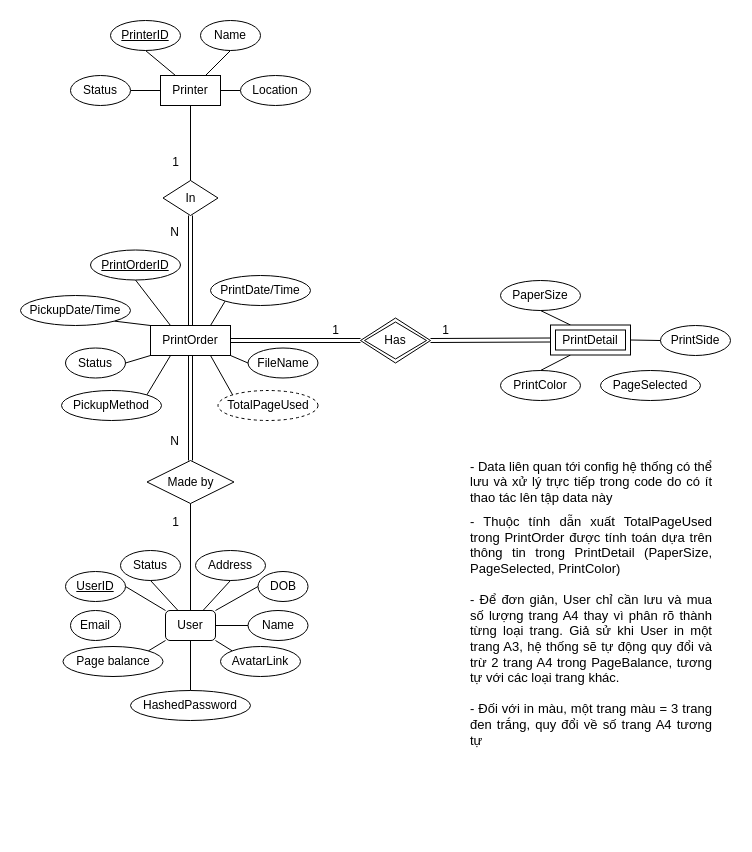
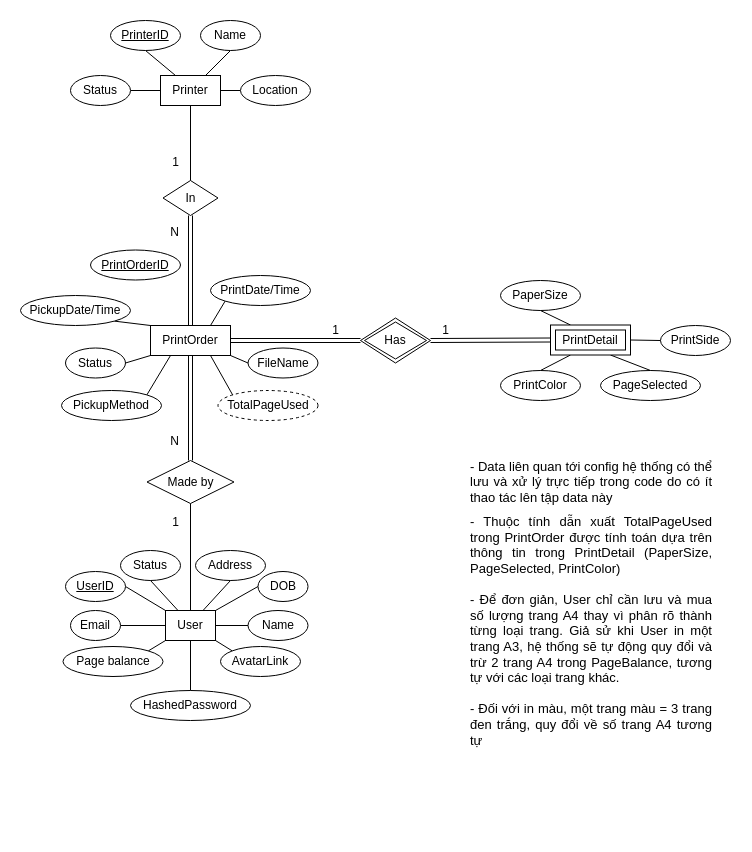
- <mxCell id="7" style="rounded=0;orthogonalLoop=1;jettySize=auto;html=1;exitX=0.25;exitY=0;exitDx=0;exitDy=0;entryX=0.5;entryY=1;entryDx=0;entryDy=0;endArrow=none;endFill=0;" edge="1" parent="1" source="14" target="28"><mxGeometry relative="1" as="geometry" /></mxCell>
+ <mxCell id="45" style="rounded=0;orthogonalLoop=1;jettySize=auto;html=1;exitX=0.75;exitY=1;exitDx=0;exitDy=0;entryX=0.5;entryY=0;entryDx=0;entryDy=0;endArrow=none;endFill=0;" edge="1" parent="1" source="47" target="38"><mxGeometry relative="1" as="geometry" /></mxCell>
+ <mxCell id="3" style="rounded=0;orthogonalLoop=1;jettySize=auto;html=1;exitX=0;exitY=0.5;exitDx=0;exitDy=0;entryX=1;entryY=0.5;entryDx=0;entryDy=0;endArrow=none;endFill=0;" edge="1" parent="1" source="6" target="23"><mxGeometry relative="1" as="geometry" /></mxCell>
- <mxCell id="6" value="User" style="whiteSpace=wrap;html=1;align=center;rounded=1;" vertex="1" parent="1"><mxGeometry x="165" y="610" width="50" height="30" as="geometry" /></mxCell>
+ <mxCell id="6" value="User" style="whiteSpace=wrap;html=1;align=center;" vertex="1" parent="1"><mxGeometry x="165" y="610" width="50" height="30" as="geometry" /></mxCell>
